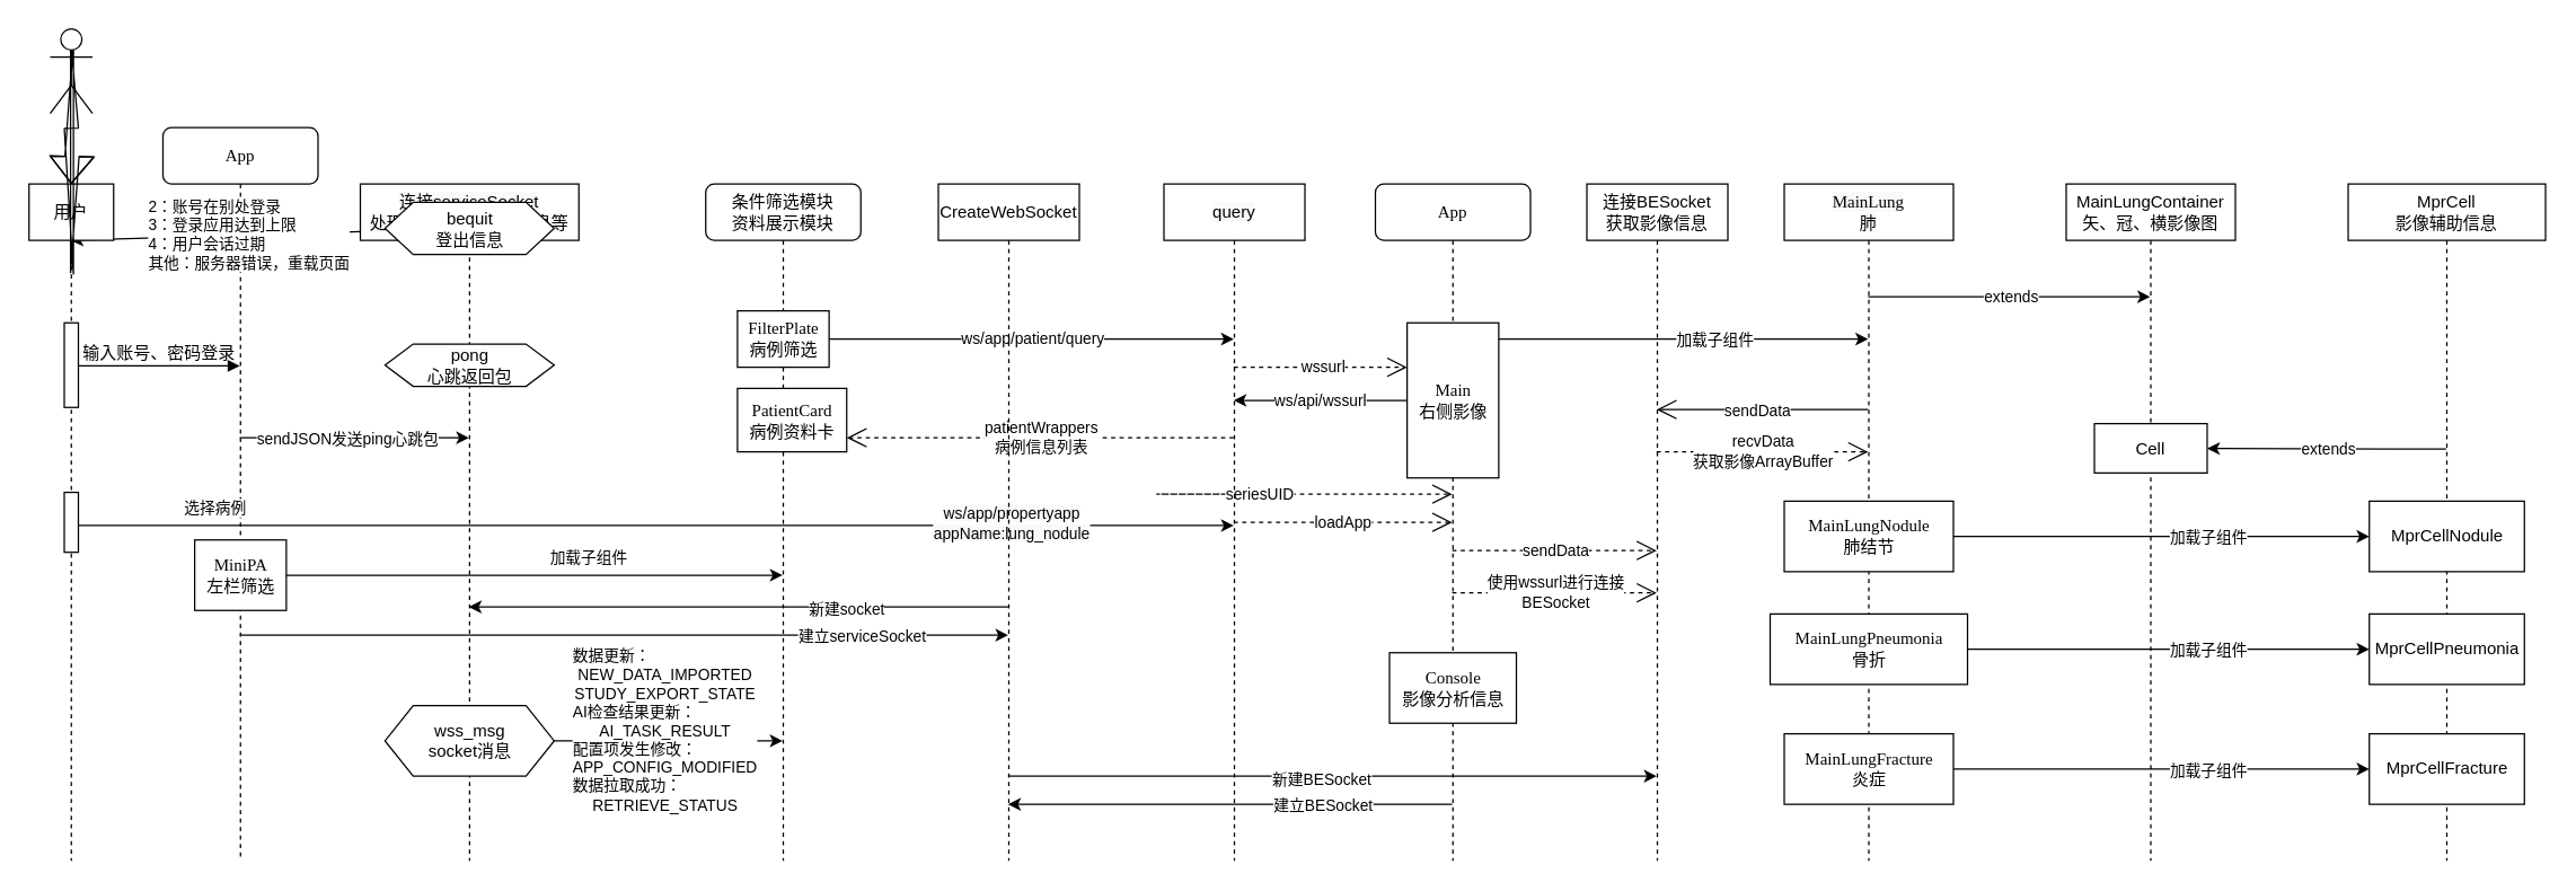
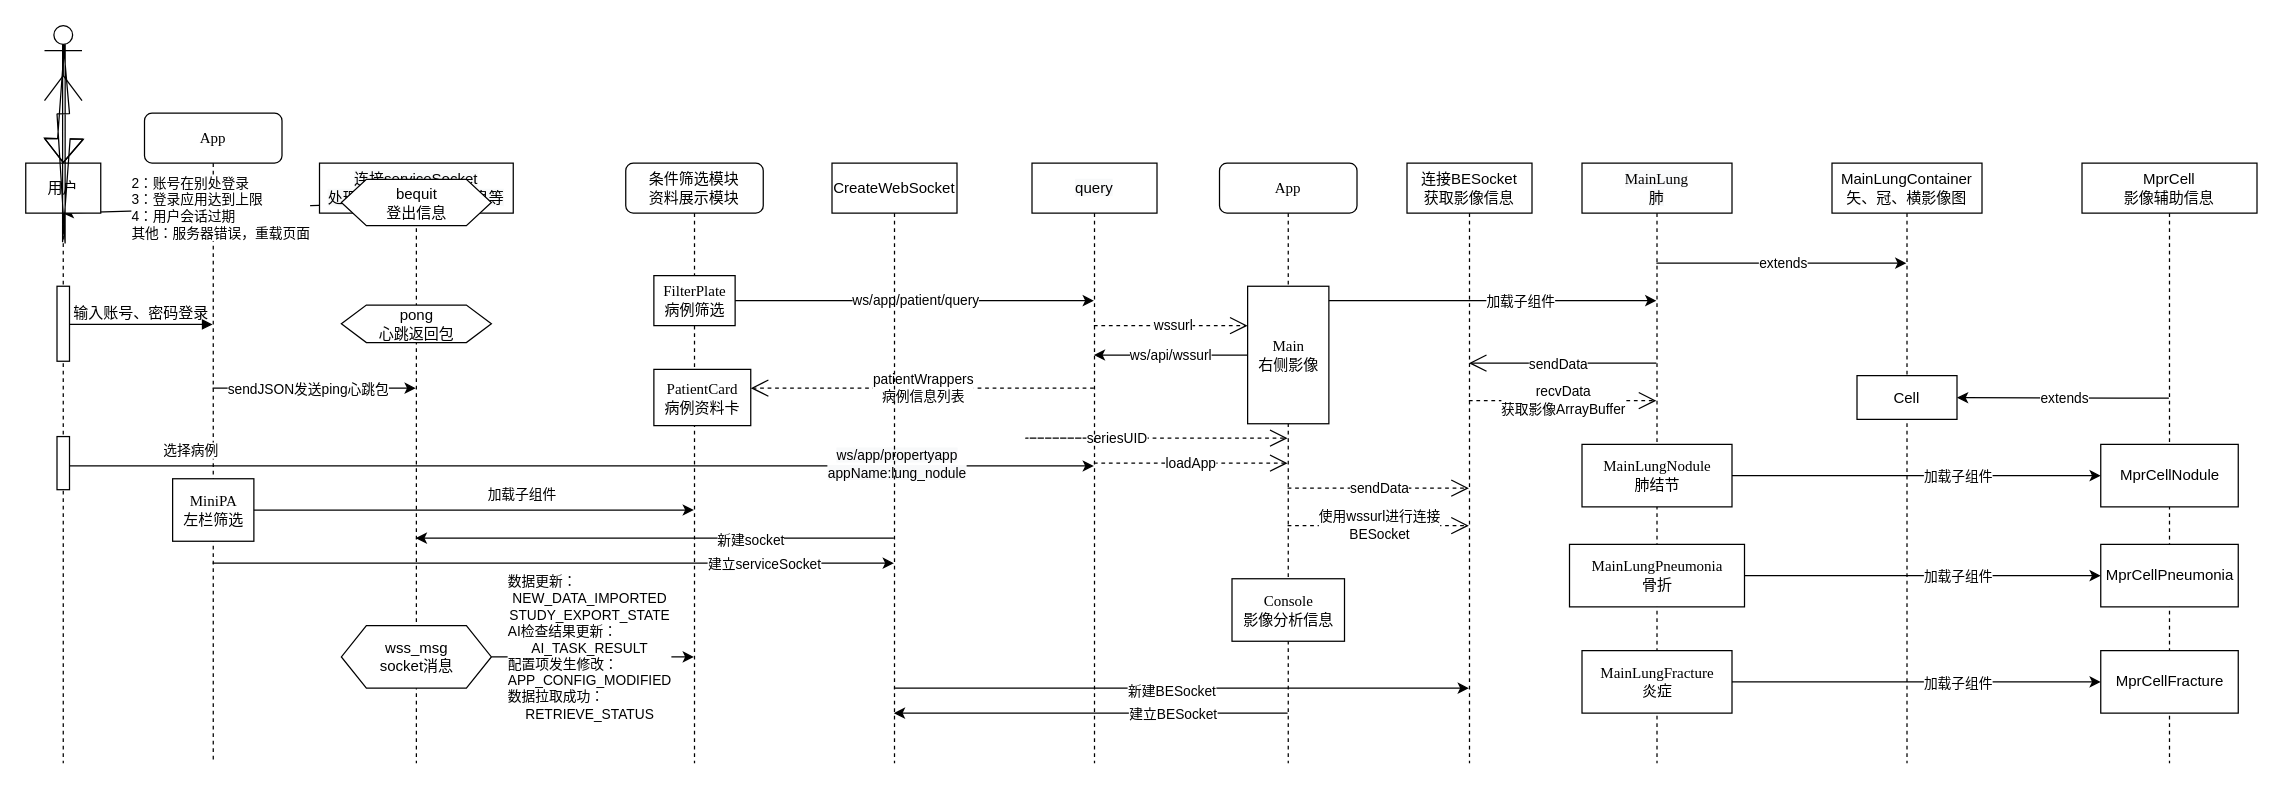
- <mxCell id="4" value="PatientCard&lt;br&gt;病例资料卡" style="html=1;points=[];perimeter=orthogonalPerimeter;rounded=0;shadow=0;comic=0;labelBackgroundColor=none;strokeWidth=1;fontFamily=Verdana;fontSize=12;align=center;" parent="2" vertex="1"><mxGeometry x="22.5" y="145" width="77.5" height="45" as="geometry" /></mxCell>
+ <mxCell id="4" value="PatientCard&lt;br&gt;病例资料卡" style="html=1;points=[];perimeter=orthogonalPerimeter;rounded=0;shadow=0;comic=0;labelBackgroundColor=none;strokeWidth=1;fontFamily=Verdana;fontSize=12;align=center;" parent="2" vertex="1"><mxGeometry x="22.5" y="165" width="77.5" height="45" as="geometry" /></mxCell>
